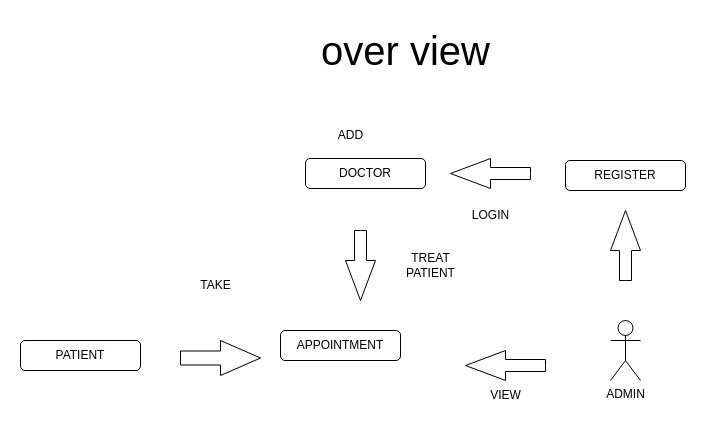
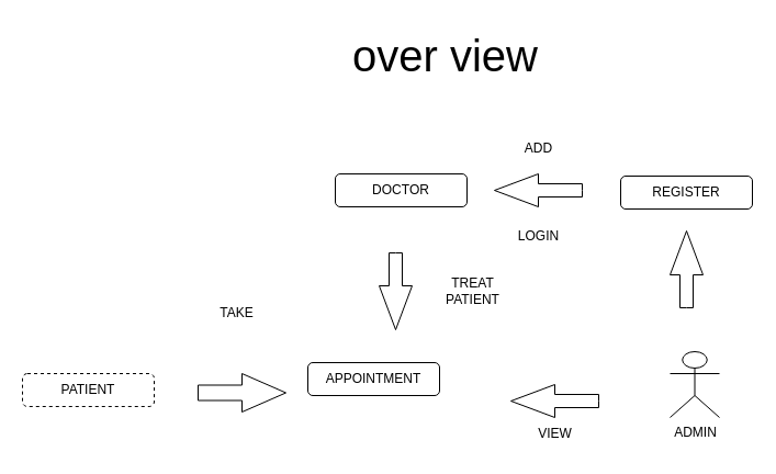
- <mxCell id="9" value="ADD" style="text;html=1;align=center;verticalAlign=middle;resizable=0;points=[];autosize=1;strokeColor=none;fillColor=none;" parent="1" vertex="1"><mxGeometry x="325" y="120" width="50" height="30" as="geometry" /></mxCell>
+ <mxCell id="9" value="ADD" style="text;html=1;align=center;verticalAlign=middle;resizable=0;points=[];autosize=1;strokeColor=none;fillColor=none;" parent="1" vertex="1"><mxGeometry x="465" y="120" width="50" height="30" as="geometry" /></mxCell>
- <mxCell id="2" value="ADMIN" style="shape=umlActor;verticalLabelPosition=bottom;verticalAlign=top;html=1;outlineConnect=0;" parent="1" vertex="1"><mxGeometry x="610" y="320" width="30" height="60" as="geometry" /></mxCell>
+ <mxCell id="2" value="ADMIN" style="shape=umlActor;verticalLabelPosition=bottom;verticalAlign=top;html=1;outlineConnect=0;" parent="1" vertex="1"><mxGeometry x="610" y="320" width="45" height="60" as="geometry" /></mxCell>
- <mxCell id="15" value="PATIENT" style="rounded=1;whiteSpace=wrap;html=1;" parent="1" vertex="1"><mxGeometry x="20" y="340" width="120" height="30" as="geometry" /></mxCell>
+ <mxCell id="15" value="PATIENT" style="rounded=1;whiteSpace=wrap;html=1;dashed=1;" parent="1" vertex="1"><mxGeometry x="20" y="340" width="120" height="30" as="geometry" /></mxCell>
